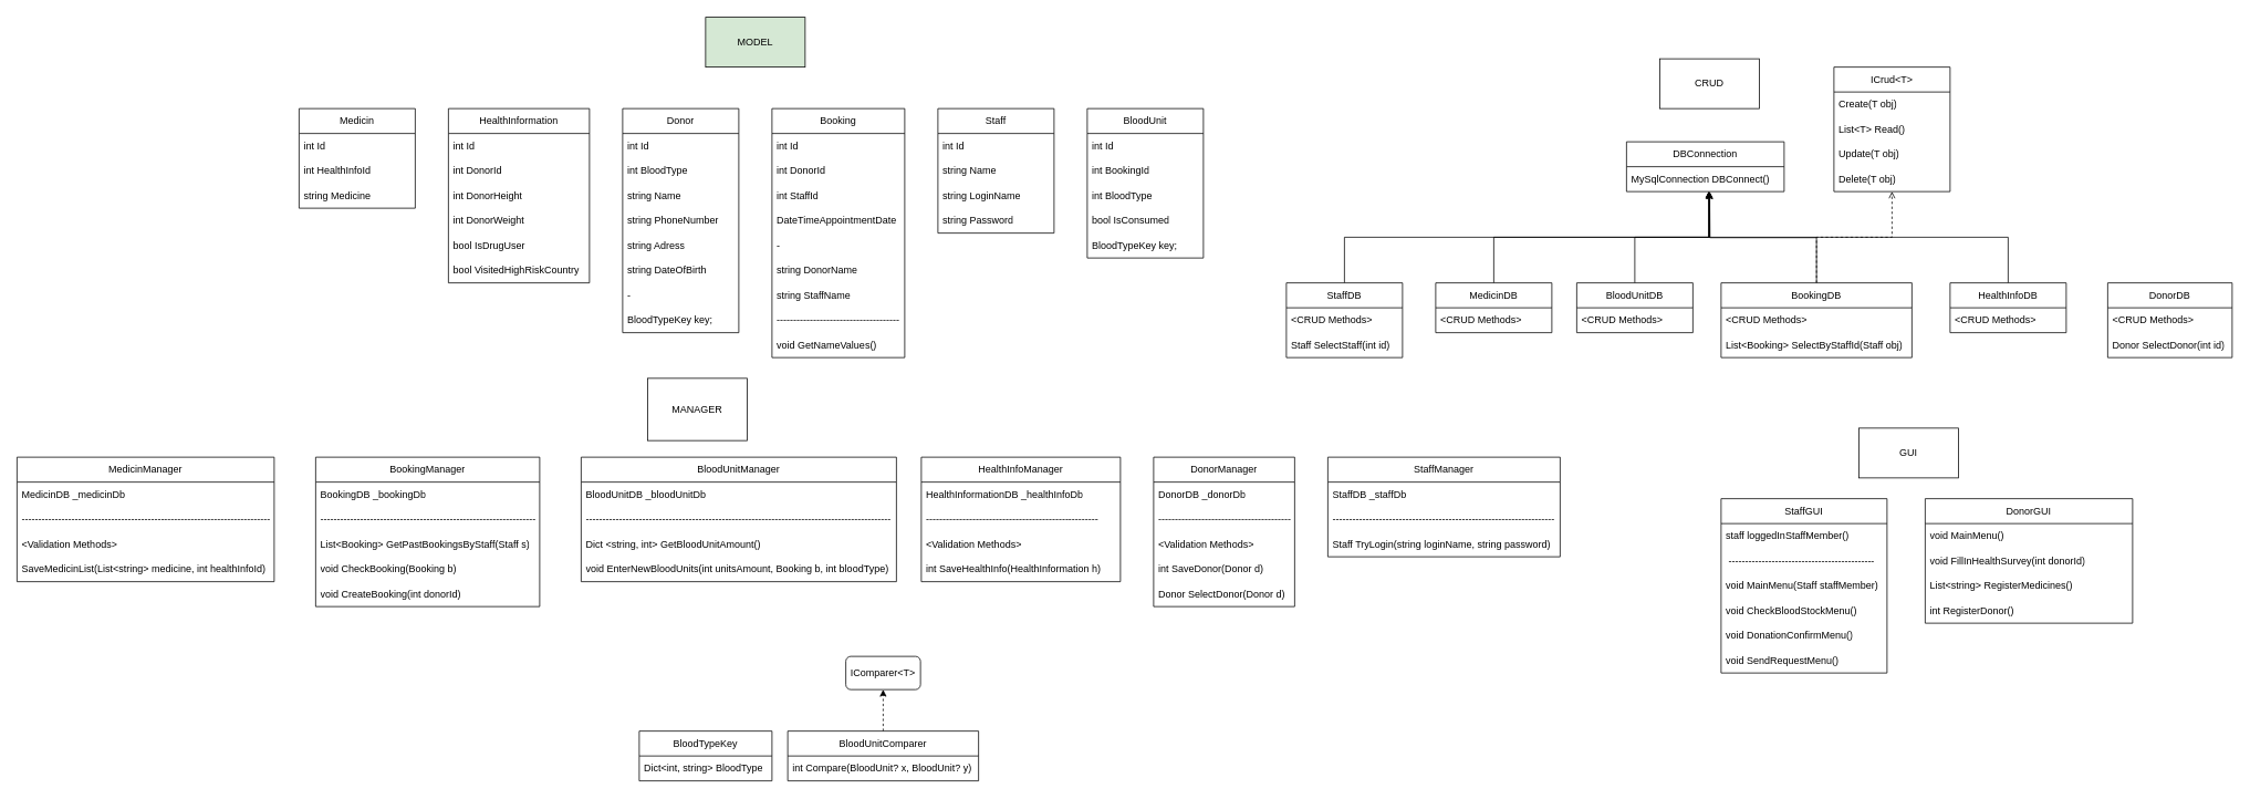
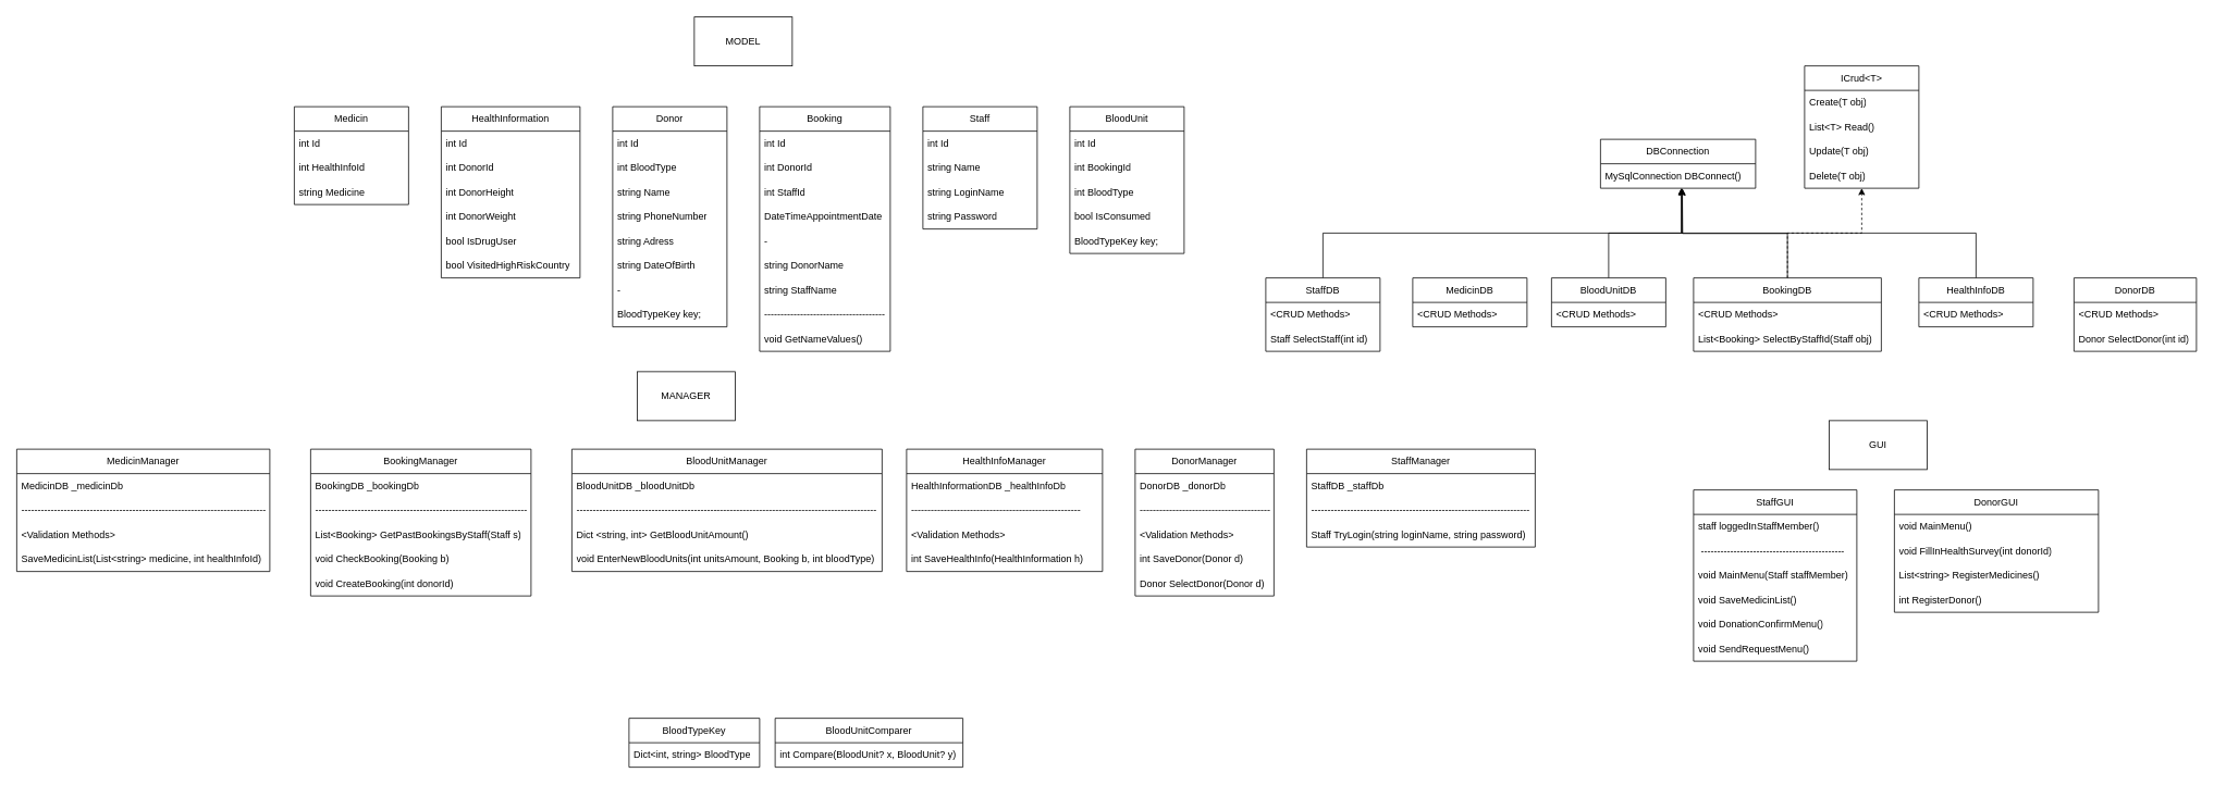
- <mxCell id="2" value="MODEL" style="rounded=0;whiteSpace=wrap;html=1;fillColor=#d5e8d4;" vertex="1" parent="1"><mxGeometry x="850" y="20" width="120" height="60" as="geometry" /></mxCell>
+ <mxCell id="2" value="MODEL" style="rounded=0;whiteSpace=wrap;html=1;" vertex="1" parent="1"><mxGeometry x="850" y="20" width="120" height="60" as="geometry" /></mxCell>
- <mxCell id="45" value="CRUD" style="rounded=0;whiteSpace=wrap;html=1;fontSize=12;" vertex="1" parent="1"><mxGeometry x="2000" y="70" width="120" height="60" as="geometry" /></mxCell>
- <mxCell id="84" style="edgeStyle=orthogonalEdgeStyle;rounded=0;orthogonalLoop=1;jettySize=auto;html=1;exitX=0.5;exitY=0;exitDx=0;exitDy=0;entryX=0.5;entryY=1;entryDx=0;entryDy=0;entryPerimeter=0;fontSize=12;dashed=1;endArrow=open;" edge="1" parent="1" source="85" target="103"><mxGeometry relative="1" as="geometry" /></mxCell>
+ <mxCell id="84" style="edgeStyle=orthogonalEdgeStyle;rounded=0;orthogonalLoop=1;jettySize=auto;html=1;exitX=0.5;exitY=0;exitDx=0;exitDy=0;entryX=0.5;entryY=1;entryDx=0;entryDy=0;entryPerimeter=0;fontSize=12;dashed=1;" edge="1" parent="1" source="85" target="103"><mxGeometry relative="1" as="geometry" /></mxCell>
- <mxCell id="74" style="edgeStyle=orthogonalEdgeStyle;rounded=0;orthogonalLoop=1;jettySize=auto;html=1;exitX=0.5;exitY=0;exitDx=0;exitDy=0;entryX=0.523;entryY=0.987;entryDx=0;entryDy=0;entryPerimeter=0;fontSize=12;" edge="1" parent="1" source="75" target="105"><mxGeometry relative="1" as="geometry" /></mxCell>
- <mxCell id="44" value="MANAGER" style="rounded=0;whiteSpace=wrap;html=1;fontSize=12;" vertex="1" parent="1"><mxGeometry x="780" y="455" width="120" height="75" as="geometry" /></mxCell>
+ <mxCell id="44" value="MANAGER" style="rounded=0;whiteSpace=wrap;html=1;fontSize=12;" vertex="1" parent="1"><mxGeometry x="780" y="455" width="120" height="60" as="geometry" /></mxCell>
- <mxCell id="110" value="void CheckBloodStockMenu()" style="text;strokeColor=none;fillColor=none;align=left;verticalAlign=middle;spacingLeft=4;spacingRight=4;overflow=hidden;points=[[0,0.5],[1,0.5]];portConstraint=eastwest;rotatable=0;whiteSpace=wrap;html=1;fontSize=12;" vertex="1" parent="106"><mxGeometry y="120" width="200" height="30" as="geometry" /></mxCell>
+ <mxCell id="110" value="void SaveMedicinList()" style="text;strokeColor=none;fillColor=none;align=left;verticalAlign=middle;spacingLeft=4;spacingRight=4;overflow=hidden;points=[[0,0.5],[1,0.5]];portConstraint=eastwest;rotatable=0;whiteSpace=wrap;html=1;fontSize=12;" vertex="1" parent="106"><mxGeometry y="120" width="200" height="30" as="geometry" /></mxCell>
- <mxCell id="123" value="IComparer&amp;lt;T&amp;gt;" style="rounded=1;whiteSpace=wrap;html=1;fontSize=12;" vertex="1" parent="1"><mxGeometry x="1019" y="790" width="90" height="40" as="geometry" /></mxCell>
- <mxCell id="120" style="edgeStyle=orthogonalEdgeStyle;rounded=0;orthogonalLoop=1;jettySize=auto;html=1;exitX=0.5;exitY=0;exitDx=0;exitDy=0;fontSize=12;dashed=1;" edge="1" parent="1" source="121" target="123"><mxGeometry relative="1" as="geometry"><mxPoint x="1040" y="830" as="targetPoint" /></mxGeometry></mxCell>
